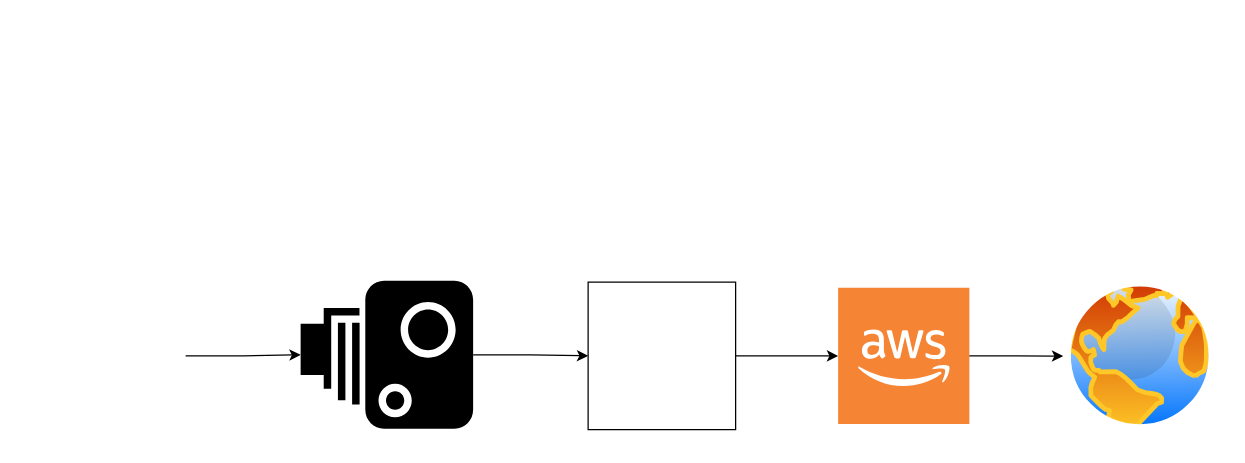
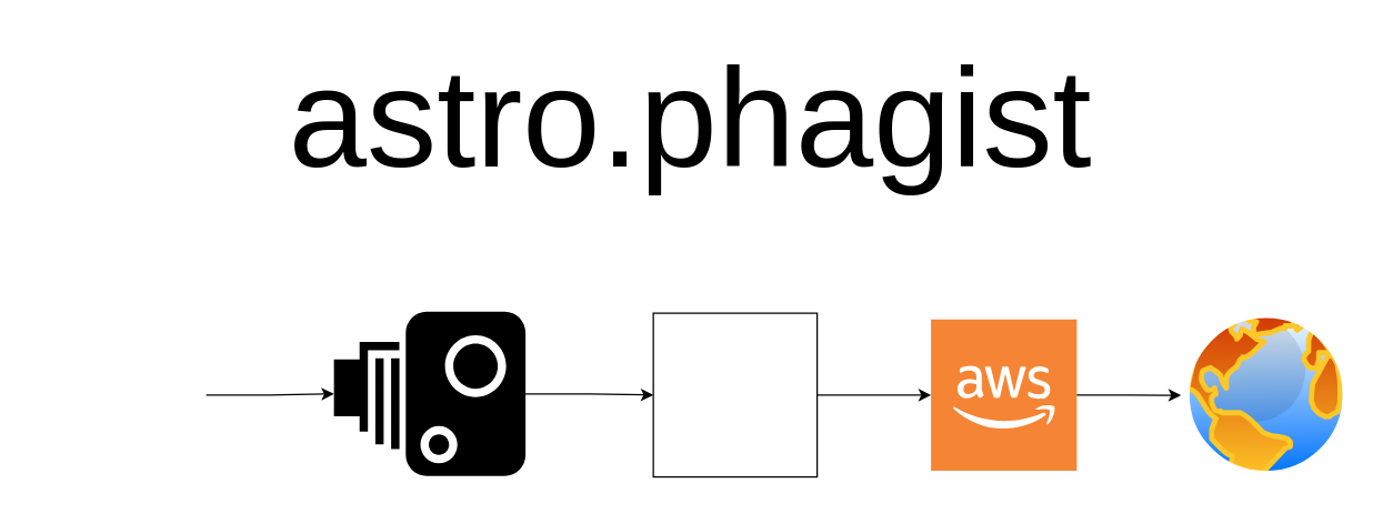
+ <mxCell id="12" value="&lt;font style=&quot;font-size: 101px&quot;&gt;astro.phagist&lt;/font&gt;" style="rounded=0;whiteSpace=wrap;html=1;fillColor=none;strokeColor=none;" vertex="1" parent="1"><mxGeometry x="146.75" y="20" width="700" height="130" as="geometry" /></mxCell>
